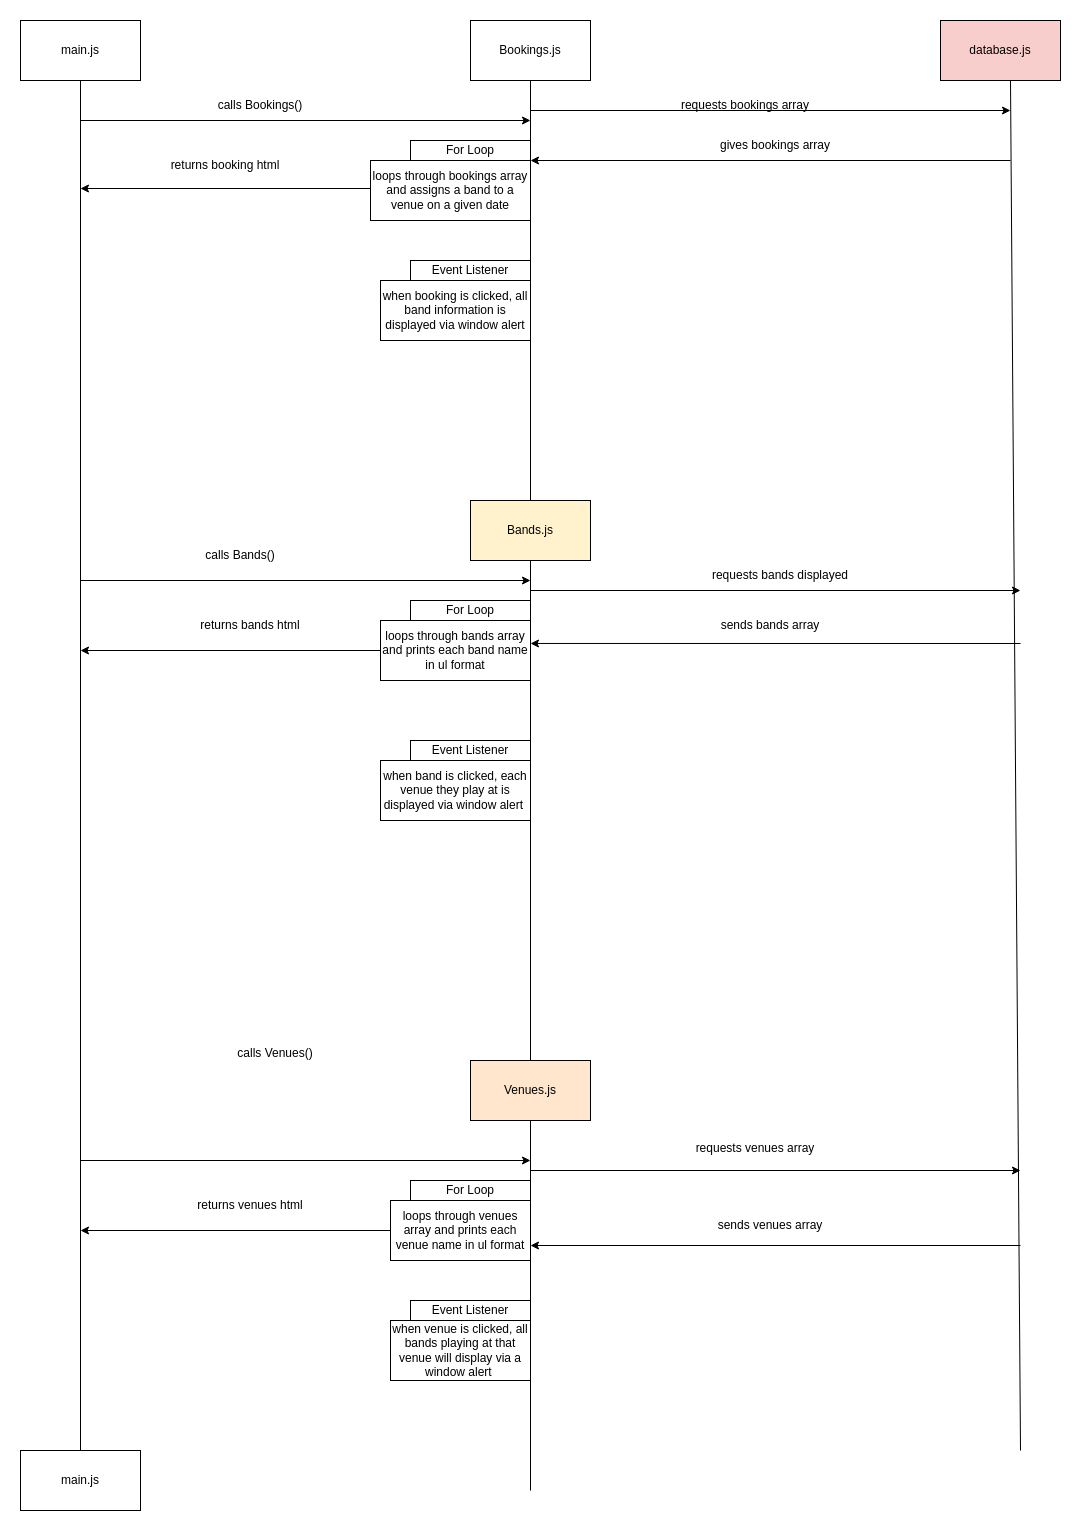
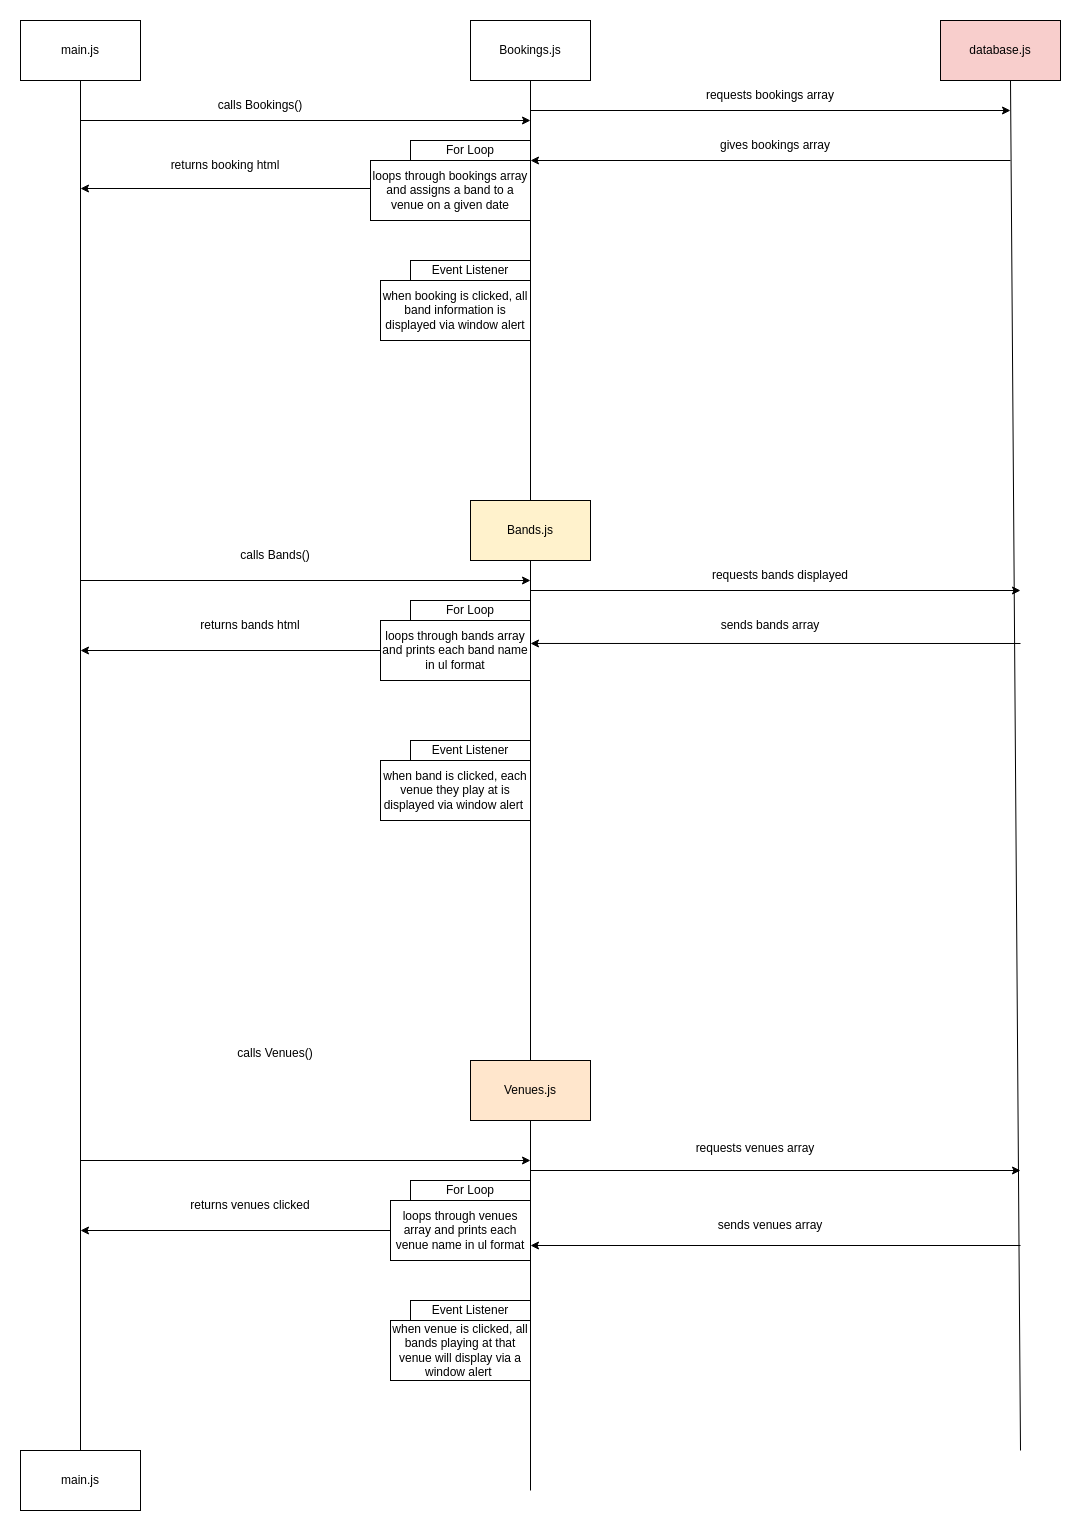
- <mxCell id="38" value="requests bookings array" style="text;html=1;strokeColor=none;fillColor=none;align=center;verticalAlign=middle;whiteSpace=wrap;rounded=0;" parent="1" vertex="1"><mxGeometry x="555" y="90" width="380" height="30" as="geometry" /></mxCell>
+ <mxCell id="38" value="requests bookings array" style="text;html=1;strokeColor=none;fillColor=none;align=center;verticalAlign=middle;whiteSpace=wrap;rounded=0;" parent="1" vertex="1"><mxGeometry x="580" y="80" width="380" height="30" as="geometry" /></mxCell>
- <mxCell id="19" value="calls Bands()" style="text;html=1;strokeColor=none;fillColor=none;align=center;verticalAlign=middle;whiteSpace=wrap;rounded=0;" parent="1" vertex="1"><mxGeometry x="65" y="540" width="350" height="30" as="geometry" /></mxCell>
+ <mxCell id="19" value="calls Bands()" style="text;html=1;strokeColor=none;fillColor=none;align=center;verticalAlign=middle;whiteSpace=wrap;rounded=0;" parent="1" vertex="1"><mxGeometry x="100" y="540" width="350" height="30" as="geometry" /></mxCell>
- <mxCell id="32" value="returns venues html" style="text;html=1;strokeColor=none;fillColor=none;align=center;verticalAlign=middle;whiteSpace=wrap;rounded=0;" parent="1" vertex="1"><mxGeometry x="110" y="1190" width="280" height="30" as="geometry" /></mxCell>
+ <mxCell id="32" value="returns venues clicked" style="text;html=1;strokeColor=none;fillColor=none;align=center;verticalAlign=middle;whiteSpace=wrap;rounded=0;" parent="1" vertex="1"><mxGeometry x="110" y="1190" width="280" height="30" as="geometry" /></mxCell>
